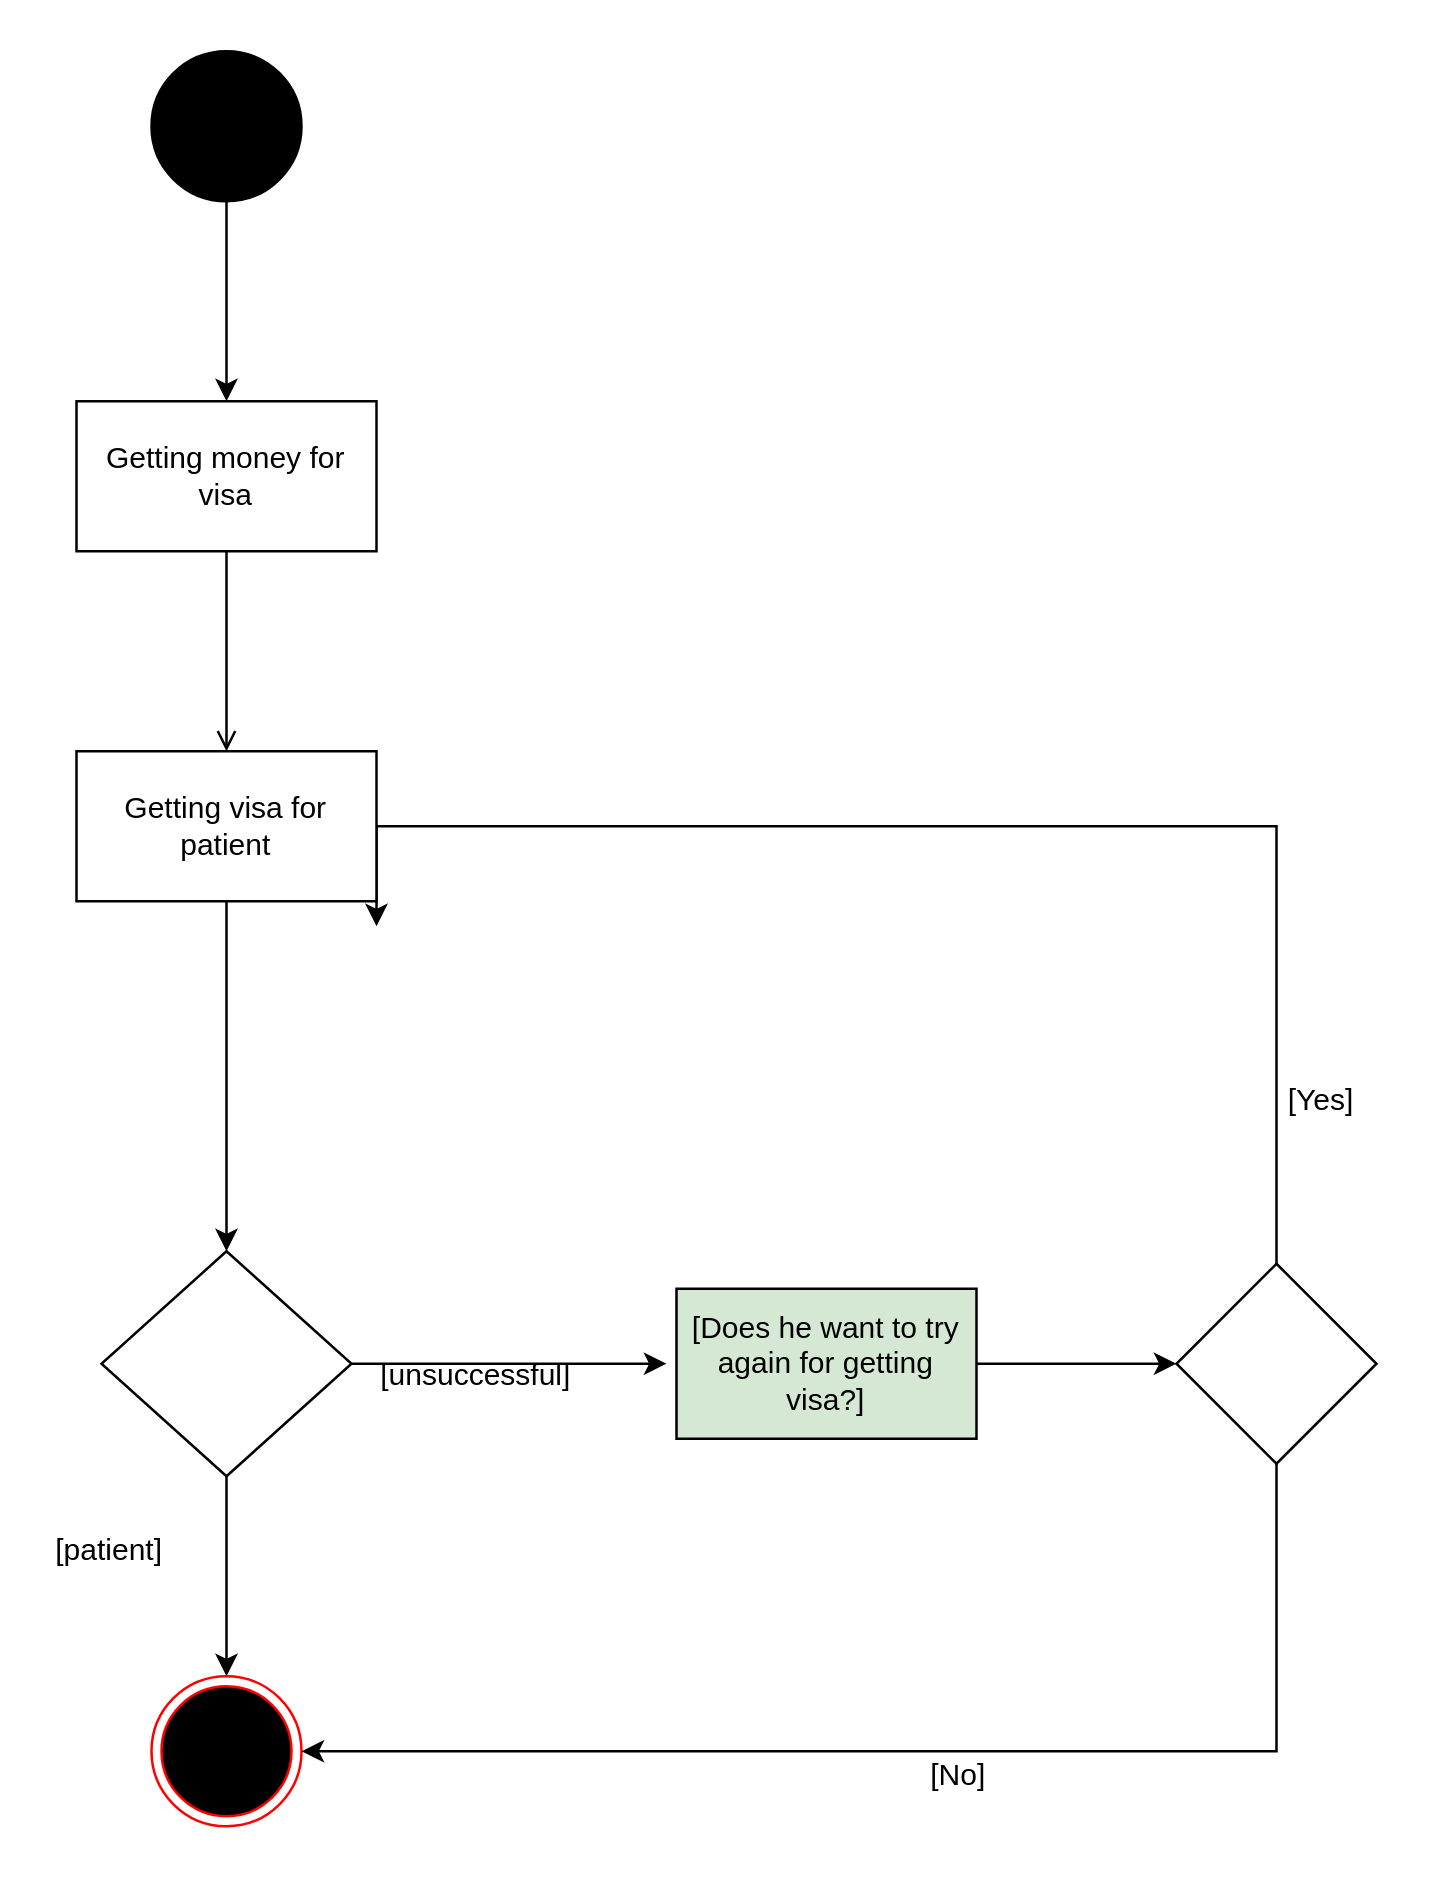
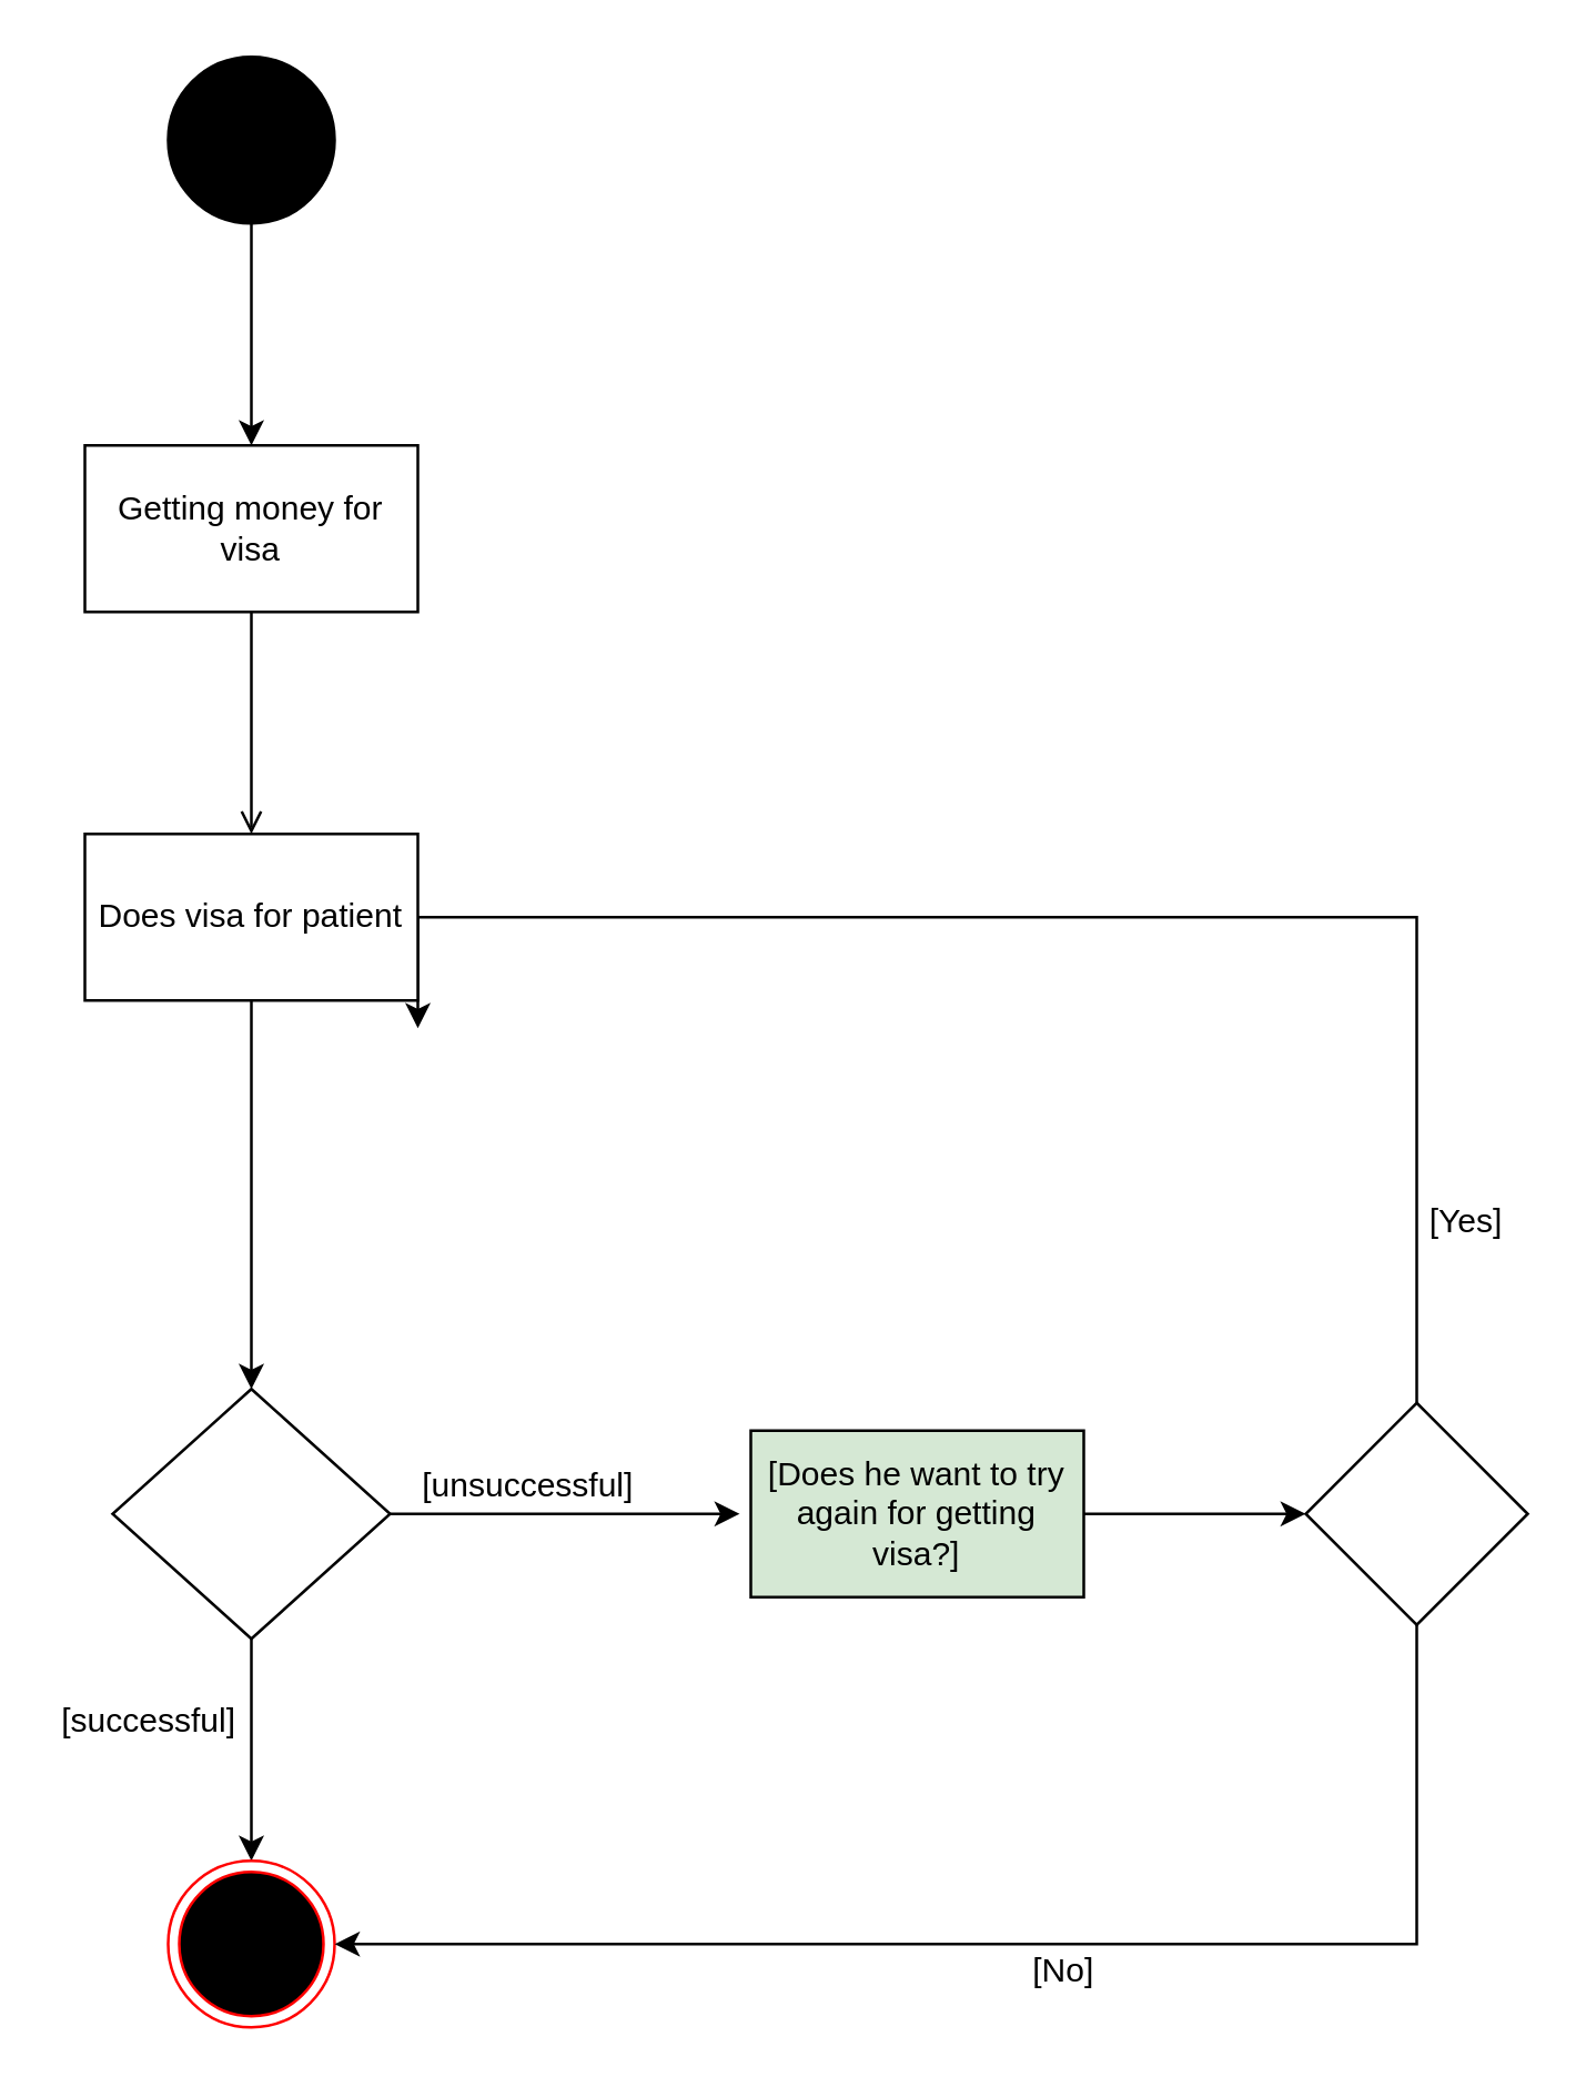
- <mxCell id="20" value="Getting visa for patient" style="rounded=0;whiteSpace=wrap;html=1;" vertex="1" parent="1"><mxGeometry x="30" y="300" width="120" height="60" as="geometry" /></mxCell>
+ <mxCell id="20" value="Does visa for patient" style="rounded=0;whiteSpace=wrap;html=1;" vertex="1" parent="1"><mxGeometry x="30" y="300" width="120" height="60" as="geometry" /></mxCell>
- <mxCell id="10" value="[unsuccessful]" style="text;html=1;resizable=0;points=[];autosize=1;align=left;verticalAlign=top;spacingTop=-4;" vertex="1" parent="1"><mxGeometry x="150" y="540" width="90" height="20" as="geometry" /></mxCell>
+ <mxCell id="10" value="[unsuccessful]" style="text;html=1;resizable=0;points=[];autosize=1;align=left;verticalAlign=top;spacingTop=-4;" vertex="1" parent="1"><mxGeometry x="150" y="525" width="90" height="20" as="geometry" /></mxCell>
- <mxCell id="9" value="[patient]" style="text;html=1;resizable=0;points=[];autosize=1;align=left;verticalAlign=top;spacingTop=-4;" vertex="1" parent="1"><mxGeometry x="20" y="610" width="80" height="20" as="geometry" /></mxCell>
+ <mxCell id="9" value="[successful]" style="text;html=1;resizable=0;points=[];autosize=1;align=left;verticalAlign=top;spacingTop=-4;" vertex="1" parent="1"><mxGeometry x="20" y="610" width="80" height="20" as="geometry" /></mxCell>
